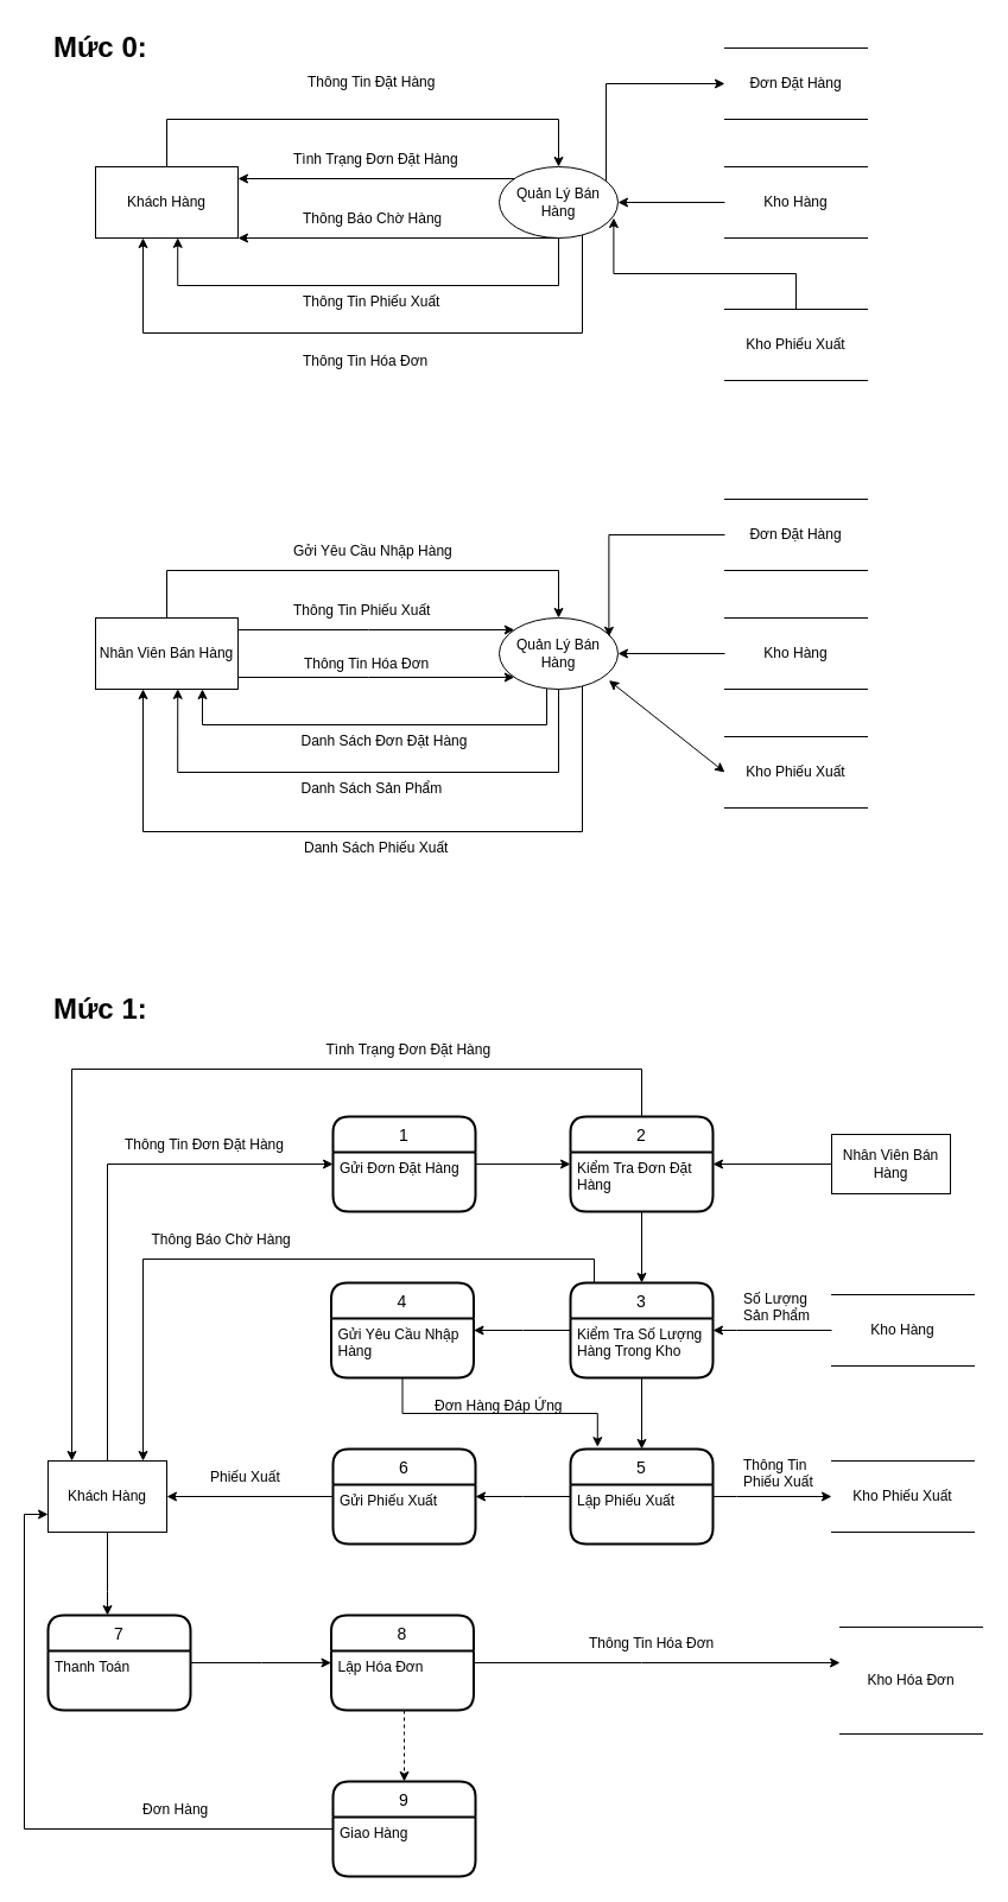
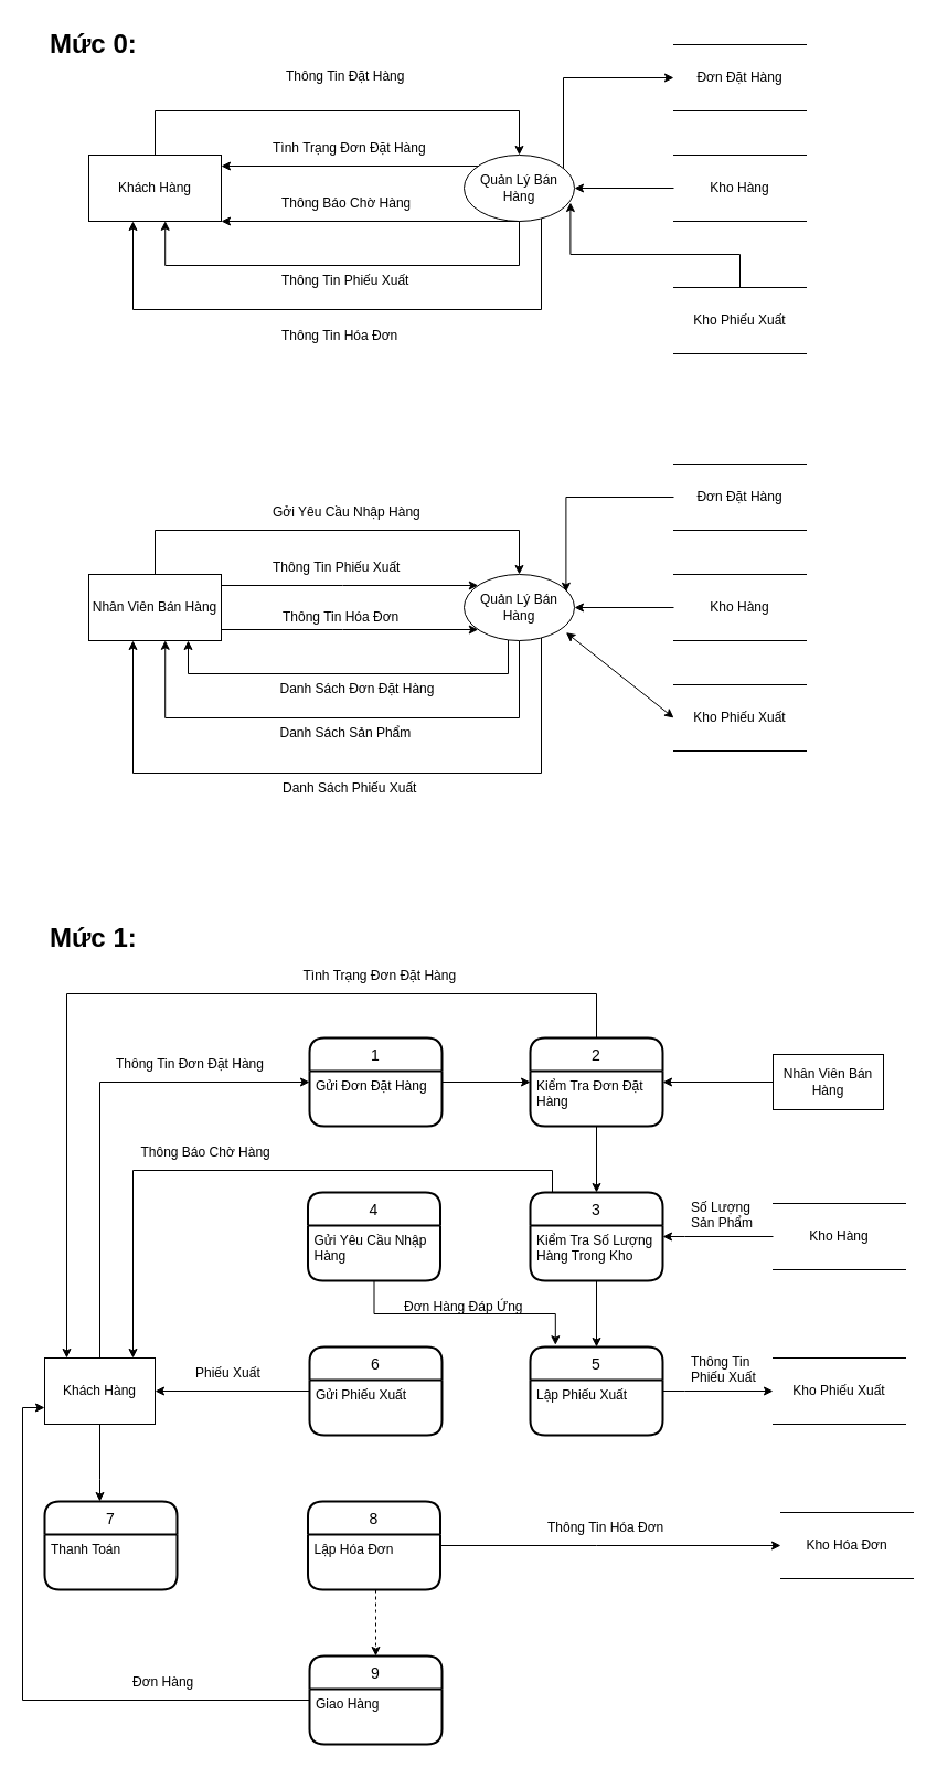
- <mxCell id="73" style="edgeStyle=orthogonalEdgeStyle;rounded=0;orthogonalLoop=1;jettySize=auto;html=1;" edge="1" parent="1" source="54" target="60"><mxGeometry relative="1" as="geometry"><Array as="points"><mxPoint x="440" y="1120" /><mxPoint x="440" y="1120" /></Array></mxGeometry></mxCell>
- <mxCell id="75" style="edgeStyle=orthogonalEdgeStyle;rounded=0;orthogonalLoop=1;jettySize=auto;html=1;" edge="1" parent="1" source="58" target="69"><mxGeometry relative="1" as="geometry"><Array as="points"><mxPoint x="440" y="1260" /><mxPoint x="440" y="1260" /></Array></mxGeometry></mxCell>
- <mxCell id="76" style="edgeStyle=orthogonalEdgeStyle;rounded=0;orthogonalLoop=1;jettySize=auto;html=1;" edge="1" parent="1" source="63" target="65"><mxGeometry relative="1" as="geometry"><Array as="points"><mxPoint x="220" y="1400" /><mxPoint x="220" y="1400" /></Array></mxGeometry></mxCell>
- <mxCell id="70" value="Kho Hóa Đơn" style="shape=partialRectangle;whiteSpace=wrap;html=1;left=0;right=0;fillColor=none;" vertex="1" parent="1"><mxGeometry x="707" y="1370" width="120" height="90" as="geometry" /></mxCell>
+ <mxCell id="70" value="Kho Hóa Đơn" style="shape=partialRectangle;whiteSpace=wrap;html=1;left=0;right=0;fillColor=none;" vertex="1" parent="1"><mxGeometry x="707" y="1370" width="120" height="60" as="geometry" /></mxCell>
